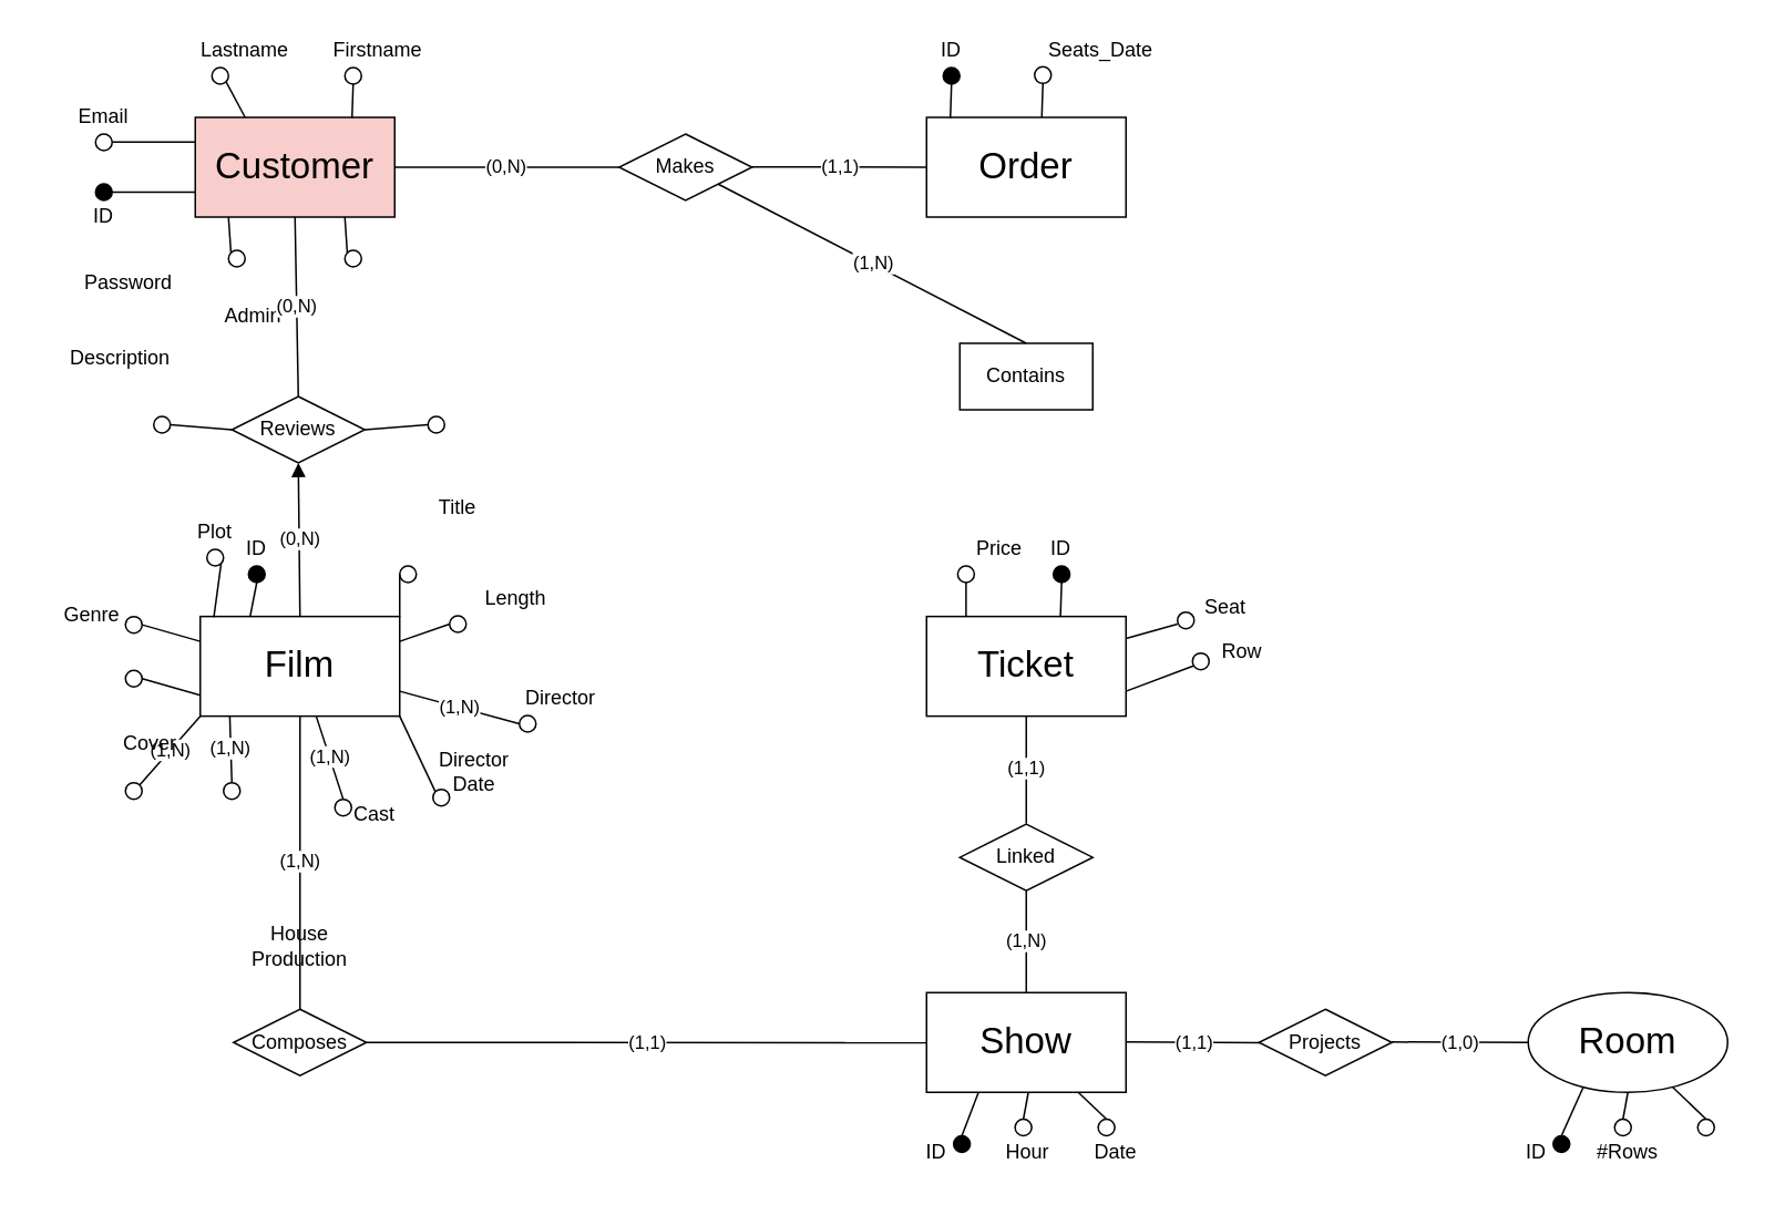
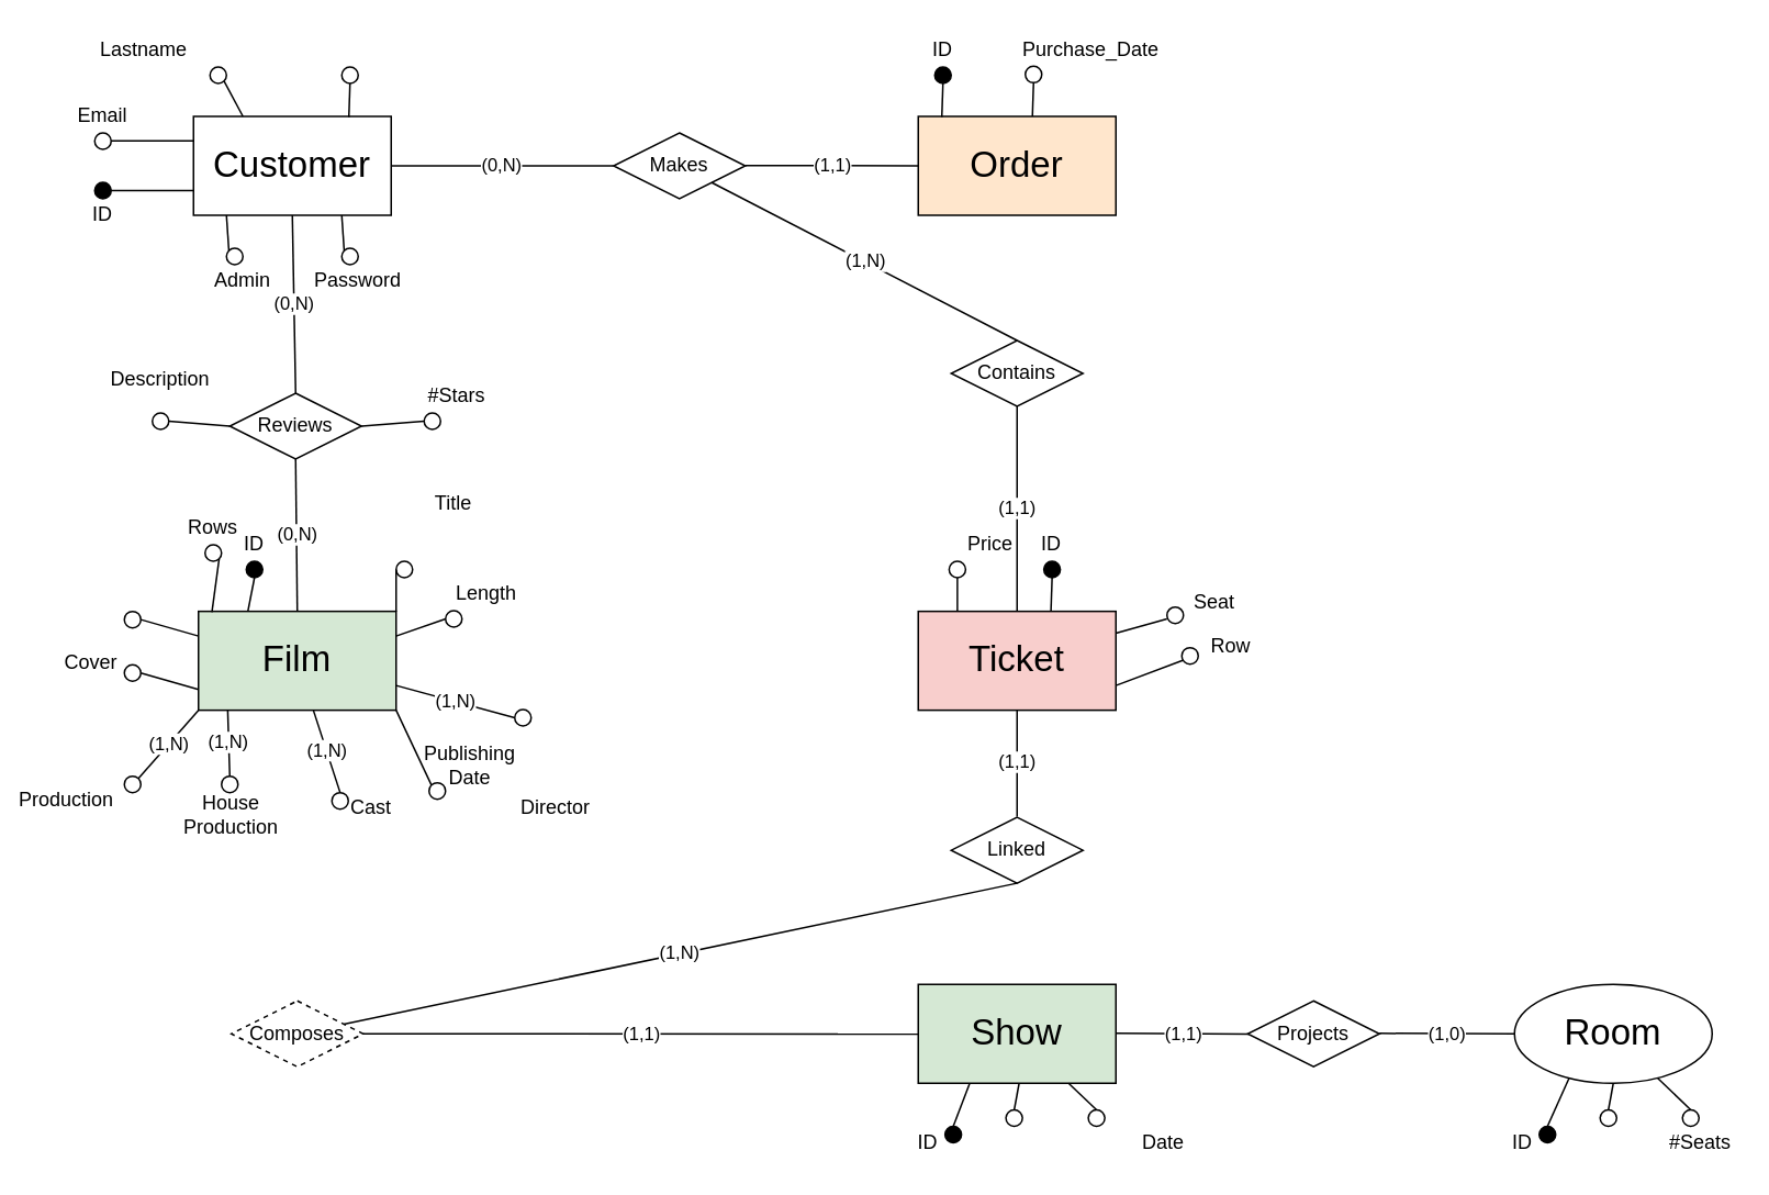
- <mxCell id="9" value="Lastname" style="text;html=1;strokeColor=none;fillColor=none;align=center;verticalAlign=middle;whiteSpace=wrap;rounded=0;" parent="1" vertex="1"><mxGeometry x="127" y="20" width="40" height="20" as="geometry" /></mxCell>
+ <mxCell id="9" value="Lastname" style="text;html=1;strokeColor=none;fillColor=none;align=center;verticalAlign=middle;whiteSpace=wrap;rounded=0;" parent="1" vertex="1"><mxGeometry x="67" y="20" width="40" height="20" as="geometry" /></mxCell>
- <mxCell id="6" value="Firstname" style="text;html=1;strokeColor=none;fillColor=none;align=center;verticalAlign=middle;whiteSpace=wrap;rounded=0;" parent="1" vertex="1"><mxGeometry x="207" y="20" width="40" height="20" as="geometry" /></mxCell>
- <mxCell id="25" value="Seats_Date" style="text;html=1;strokeColor=none;fillColor=none;align=center;verticalAlign=middle;whiteSpace=wrap;rounded=0;" parent="1" vertex="1"><mxGeometry x="642" y="20" width="40" height="20" as="geometry" /></mxCell>
+ <mxCell id="25" value="Purchase_Date" style="text;html=1;strokeColor=none;fillColor=none;align=center;verticalAlign=middle;whiteSpace=wrap;rounded=0;" parent="1" vertex="1"><mxGeometry x="642" y="20" width="40" height="20" as="geometry" /></mxCell>
- <mxCell id="2" value="&lt;font style=&quot;font-size: 22px&quot;&gt;Customer&lt;/font&gt;" style="rounded=0;whiteSpace=wrap;html=1;fillColor=#f8cecc;" parent="1" vertex="1"><mxGeometry x="117" y="70" width="120" height="60" as="geometry" /></mxCell>
+ <mxCell id="2" value="&lt;font style=&quot;font-size: 22px&quot;&gt;Customer&lt;/font&gt;" style="rounded=0;whiteSpace=wrap;html=1;" parent="1" vertex="1"><mxGeometry x="117" y="70" width="120" height="60" as="geometry" /></mxCell>
- <mxCell id="19" value="&lt;font style=&quot;font-size: 22px&quot;&gt;Order&lt;/font&gt;" style="rounded=0;whiteSpace=wrap;html=1;" parent="1" vertex="1"><mxGeometry x="557" y="70" width="120" height="60" as="geometry" /></mxCell>
+ <mxCell id="19" value="&lt;font style=&quot;font-size: 22px&quot;&gt;Order&lt;/font&gt;" style="rounded=0;whiteSpace=wrap;html=1;fillColor=#ffe6cc;" parent="1" vertex="1"><mxGeometry x="557" y="70" width="120" height="60" as="geometry" /></mxCell>
- <mxCell id="12" value="Password" style="text;html=1;strokeColor=none;fillColor=none;align=center;verticalAlign=middle;whiteSpace=wrap;rounded=0;" parent="1" vertex="1"><mxGeometry x="57" y="160" width="40" height="20" as="geometry" /></mxCell>
+ <mxCell id="12" value="Password" style="text;html=1;strokeColor=none;fillColor=none;align=center;verticalAlign=middle;whiteSpace=wrap;rounded=0;" parent="1" vertex="1"><mxGeometry x="197" y="160" width="40" height="20" as="geometry" /></mxCell>
- <mxCell id="15" value="Admin" style="text;html=1;strokeColor=none;fillColor=none;align=center;verticalAlign=middle;whiteSpace=wrap;rounded=0;" parent="1" vertex="1"><mxGeometry x="132" y="180" width="40" height="20" as="geometry" /></mxCell>
+ <mxCell id="15" value="Admin" style="text;html=1;strokeColor=none;fillColor=none;align=center;verticalAlign=middle;whiteSpace=wrap;rounded=0;" parent="1" vertex="1"><mxGeometry x="127" y="160" width="40" height="20" as="geometry" /></mxCell>
- <mxCell id="86" value="Description" style="text;html=1;strokeColor=none;fillColor=none;align=center;verticalAlign=middle;whiteSpace=wrap;rounded=0;" parent="1" vertex="1"><mxGeometry x="52" y="205" width="40" height="20" as="geometry" /></mxCell>
+ <mxCell id="86" value="Description" style="text;html=1;strokeColor=none;fillColor=none;align=center;verticalAlign=middle;whiteSpace=wrap;rounded=0;" parent="1" vertex="1"><mxGeometry x="77" y="220" width="40" height="20" as="geometry" /></mxCell>
- <mxCell id="41" value="Contains" style="whiteSpace=wrap;html=1;fillColor=none;rounded=0;" parent="1" vertex="1"><mxGeometry x="577" y="206" width="80" height="40" as="geometry" /></mxCell>
+ <mxCell id="41" value="Contains" style="rhombus;whiteSpace=wrap;html=1;fillColor=none;" parent="1" vertex="1"><mxGeometry x="577" y="206" width="80" height="40" as="geometry" /></mxCell>
+ <mxCell id="89" value="#Stars" style="text;html=1;strokeColor=none;fillColor=none;align=center;verticalAlign=middle;whiteSpace=wrap;rounded=0;" parent="1" vertex="1"><mxGeometry x="257" y="230" width="40" height="20" as="geometry" /></mxCell>
- <mxCell id="83" value="(0,N)" style="endArrow=block;html=1;entryX=0.5;entryY=1;entryDx=0;entryDy=0;exitX=0.5;exitY=0;exitDx=0;exitDy=0;" parent="1" source="43" target="82" edge="1"><mxGeometry width="50" height="50" relative="1" as="geometry"><mxPoint x="742" y="230" as="sourcePoint" /><mxPoint x="412" y="220" as="targetPoint" /></mxGeometry></mxCell>
+ <mxCell id="83" value="(0,N)" style="endArrow=none;html=1;entryX=0.5;entryY=1;entryDx=0;entryDy=0;exitX=0.5;exitY=0;exitDx=0;exitDy=0;" parent="1" source="43" target="82" edge="1"><mxGeometry width="50" height="50" relative="1" as="geometry"><mxPoint x="742" y="230" as="sourcePoint" /><mxPoint x="412" y="220" as="targetPoint" /></mxGeometry></mxCell>
- <mxCell id="72" value="Plot" style="text;html=1;strokeColor=none;fillColor=none;align=center;verticalAlign=middle;whiteSpace=wrap;rounded=0;" parent="1" vertex="1"><mxGeometry x="109" y="310" width="40" height="20" as="geometry" /></mxCell>
+ <mxCell id="72" value="Rows" style="text;html=1;strokeColor=none;fillColor=none;align=center;verticalAlign=middle;whiteSpace=wrap;rounded=0;" parent="1" vertex="1"><mxGeometry x="109" y="310" width="40" height="20" as="geometry" /></mxCell>
+ <mxCell id="42" value="(1,1)" style="endArrow=none;html=1;entryX=0.5;entryY=1;entryDx=0;entryDy=0;exitX=0.5;exitY=0;exitDx=0;exitDy=0;" parent="1" source="77" target="41" edge="1"><mxGeometry width="50" height="50" relative="1" as="geometry"><mxPoint x="841" y="100" as="sourcePoint" /><mxPoint x="791" y="60" as="targetPoint" /></mxGeometry></mxCell>
- <mxCell id="54" value="Length" style="text;html=1;strokeColor=none;fillColor=none;align=center;verticalAlign=middle;whiteSpace=wrap;rounded=0;" parent="1" vertex="1"><mxGeometry x="290" y="350" width="40" height="20" as="geometry" /></mxCell>
+ <mxCell id="54" value="Length" style="text;html=1;strokeColor=none;fillColor=none;align=center;verticalAlign=middle;whiteSpace=wrap;rounded=0;" parent="1" vertex="1"><mxGeometry x="275" y="350" width="40" height="20" as="geometry" /></mxCell>
- <mxCell id="75" value="Genre" style="text;html=1;strokeColor=none;fillColor=none;align=center;verticalAlign=middle;whiteSpace=wrap;rounded=0;" parent="1" vertex="1"><mxGeometry x="35" y="360" width="40" height="20" as="geometry" /></mxCell>
- <mxCell id="43" value="&lt;font style=&quot;font-size: 22px&quot;&gt;Film&lt;/font&gt;" style="rounded=0;whiteSpace=wrap;html=1;" parent="1" vertex="1"><mxGeometry x="120" y="370.42" width="120" height="60" as="geometry" /></mxCell>
+ <mxCell id="43" value="&lt;font style=&quot;font-size: 22px&quot;&gt;Film&lt;/font&gt;" style="rounded=0;whiteSpace=wrap;html=1;fillColor=#d5e8d4;" parent="1" vertex="1"><mxGeometry x="120" y="370.42" width="120" height="60" as="geometry" /></mxCell>
- <mxCell id="77" value="&lt;font style=&quot;font-size: 22px&quot;&gt;Ticket&lt;/font&gt;" style="rounded=0;whiteSpace=wrap;html=1;" parent="1" vertex="1"><mxGeometry x="557" y="370.42" width="120" height="60" as="geometry" /></mxCell>
+ <mxCell id="77" value="&lt;font style=&quot;font-size: 22px&quot;&gt;Ticket&lt;/font&gt;" style="rounded=0;whiteSpace=wrap;html=1;fillColor=#f8cecc;" parent="1" vertex="1"><mxGeometry x="557" y="370.42" width="120" height="60" as="geometry" /></mxCell>
- <mxCell id="57" value="Director" style="text;html=1;strokeColor=none;fillColor=none;align=center;verticalAlign=middle;whiteSpace=wrap;rounded=0;" parent="1" vertex="1"><mxGeometry x="317" y="410" width="40" height="20" as="geometry" /></mxCell>
+ <mxCell id="57" value="Director" style="text;html=1;strokeColor=none;fillColor=none;align=center;verticalAlign=middle;whiteSpace=wrap;rounded=0;" parent="1" vertex="1"><mxGeometry x="317" y="480" width="40" height="20" as="geometry" /></mxCell>
- <mxCell id="117" value="Cover" style="text;html=1;strokeColor=none;fillColor=none;align=center;verticalAlign=middle;whiteSpace=wrap;rounded=0;" parent="1" vertex="1"><mxGeometry x="70" y="437.42" width="40" height="20" as="geometry" /></mxCell>
+ <mxCell id="117" value="Cover" style="text;html=1;strokeColor=none;fillColor=none;align=center;verticalAlign=middle;whiteSpace=wrap;rounded=0;" parent="1" vertex="1"><mxGeometry x="35" y="392.42" width="40" height="20" as="geometry" /></mxCell>
- <mxCell id="69" value="Director&lt;br&gt;Date" style="text;html=1;strokeColor=none;fillColor=none;align=center;verticalAlign=middle;whiteSpace=wrap;rounded=0;" parent="1" vertex="1"><mxGeometry x="265" y="454.42" width="40" height="20" as="geometry" /></mxCell>
+ <mxCell id="69" value="Publishing&lt;br&gt;Date" style="text;html=1;strokeColor=none;fillColor=none;align=center;verticalAlign=middle;whiteSpace=wrap;rounded=0;" parent="1" vertex="1"><mxGeometry x="265" y="454.42" width="40" height="20" as="geometry" /></mxCell>
+ <mxCell id="67" value="Production" style="text;html=1;strokeColor=none;fillColor=none;align=center;verticalAlign=middle;whiteSpace=wrap;rounded=0;" parent="1" vertex="1"><mxGeometry x="20" y="475.42" width="40" height="20" as="geometry" /></mxCell>
- <mxCell id="32" value="(1,N)" style="endArrow=none;html=1;exitX=0.5;exitY=1;exitDx=0;exitDy=0;entryX=0.5;entryY=0;entryDx=0;entryDy=0;" parent="1" source="43" target="33" edge="1"><mxGeometry width="50" height="50" relative="1" as="geometry"><mxPoint x="535" y="160" as="sourcePoint" /><mxPoint x="212" y="460" as="targetPoint" /></mxGeometry></mxCell>
- <mxCell id="63" value="House&lt;br&gt;Production" style="text;html=1;strokeColor=none;fillColor=none;align=center;verticalAlign=middle;whiteSpace=wrap;rounded=0;" parent="1" vertex="1"><mxGeometry x="160" y="559.42" width="40" height="20" as="geometry" /></mxCell>
+ <mxCell id="63" value="House&lt;br&gt;Production" style="text;html=1;strokeColor=none;fillColor=none;align=center;verticalAlign=middle;whiteSpace=wrap;rounded=0;" parent="1" vertex="1"><mxGeometry x="120" y="484.42" width="40" height="20" as="geometry" /></mxCell>
- <mxCell id="102" value="(1,N)" style="endArrow=none;html=1;exitX=0.5;exitY=1;exitDx=0;exitDy=0;entryX=0.5;entryY=0;entryDx=0;entryDy=0;" parent="1" source="100" target="101" edge="1"><mxGeometry width="50" height="50" relative="1" as="geometry"><mxPoint x="643.25" y="553.84" as="sourcePoint" /><mxPoint x="643.25" y="618.42" as="targetPoint" /></mxGeometry></mxCell>
+ <mxCell id="102" value="(1,N)" style="endArrow=none;html=1;exitX=0.5;exitY=1;exitDx=0;exitDy=0;" parent="1" source="100" target="33" edge="1"><mxGeometry width="50" height="50" relative="1" as="geometry"><mxPoint x="643.25" y="553.84" as="sourcePoint" /><mxPoint x="643.25" y="618.42" as="targetPoint" /></mxGeometry></mxCell>
- <mxCell id="33" value="Composes" style="rhombus;whiteSpace=wrap;html=1;fillColor=none;" parent="1" vertex="1"><mxGeometry x="140" y="606.84" width="80" height="40" as="geometry" /></mxCell>
+ <mxCell id="33" value="Composes" style="rhombus;whiteSpace=wrap;html=1;fillColor=none;dashed=1;" parent="1" vertex="1"><mxGeometry x="140" y="606.84" width="80" height="40" as="geometry" /></mxCell>
- <mxCell id="101" value="&lt;font style=&quot;font-size: 22px&quot;&gt;Show&lt;/font&gt;" style="rounded=0;whiteSpace=wrap;html=1;" parent="1" vertex="1"><mxGeometry x="557" y="596.84" width="120" height="60" as="geometry" /></mxCell>
+ <mxCell id="101" value="&lt;font style=&quot;font-size: 22px&quot;&gt;Show&lt;/font&gt;" style="rounded=0;whiteSpace=wrap;html=1;fillColor=#d5e8d4;" parent="1" vertex="1"><mxGeometry x="557" y="596.84" width="120" height="60" as="geometry" /></mxCell>
- <mxCell id="113" value="Hour" style="text;html=1;strokeColor=none;fillColor=none;align=center;verticalAlign=middle;whiteSpace=wrap;rounded=0;" parent="1" vertex="1"><mxGeometry x="598.25" y="683" width="40" height="20" as="geometry" /></mxCell>
- <mxCell id="110" value="Date" style="text;html=1;strokeColor=none;fillColor=none;align=center;verticalAlign=middle;whiteSpace=wrap;rounded=0;" parent="1" vertex="1"><mxGeometry x="650.75" y="683" width="40" height="20" as="geometry" /></mxCell>
+ <mxCell id="110" value="Date" style="text;html=1;strokeColor=none;fillColor=none;align=center;verticalAlign=middle;whiteSpace=wrap;rounded=0;" parent="1" vertex="1"><mxGeometry x="685.75" y="683" width="40" height="20" as="geometry" /></mxCell>
- <mxCell id="92" value="#Rows" style="text;html=1;strokeColor=none;fillColor=none;align=center;verticalAlign=middle;whiteSpace=wrap;rounded=0;" parent="1" vertex="1"><mxGeometry x="959" y="683" width="40" height="20" as="geometry" /></mxCell>
+ <mxCell id="39" value="#Seats" style="text;html=1;strokeColor=none;fillColor=none;align=center;verticalAlign=middle;whiteSpace=wrap;rounded=0;" parent="1" vertex="1"><mxGeometry x="1011.5" y="683" width="40" height="20" as="geometry" /></mxCell>
